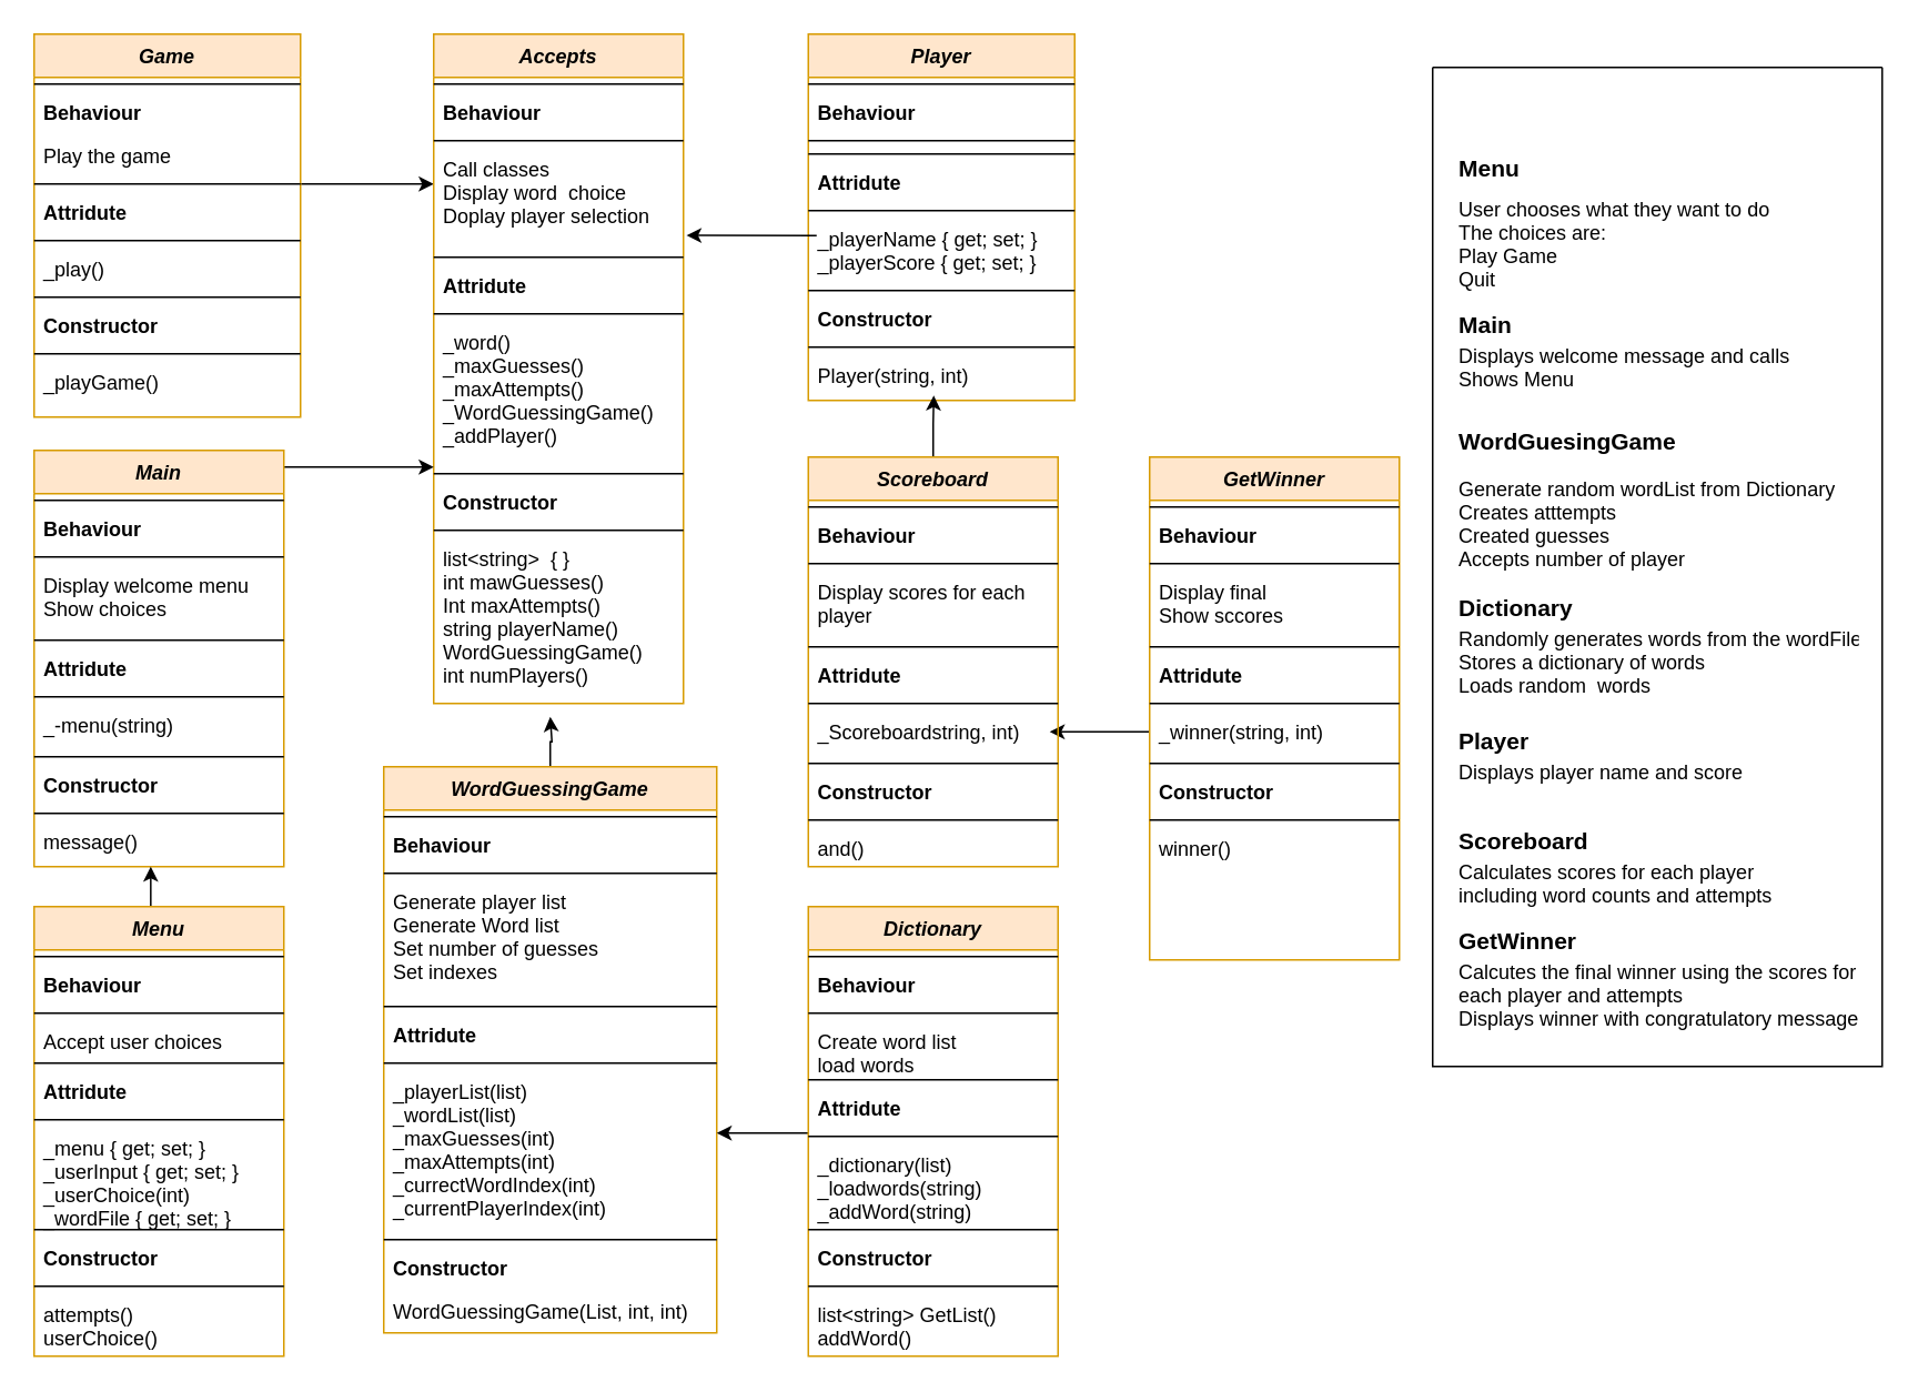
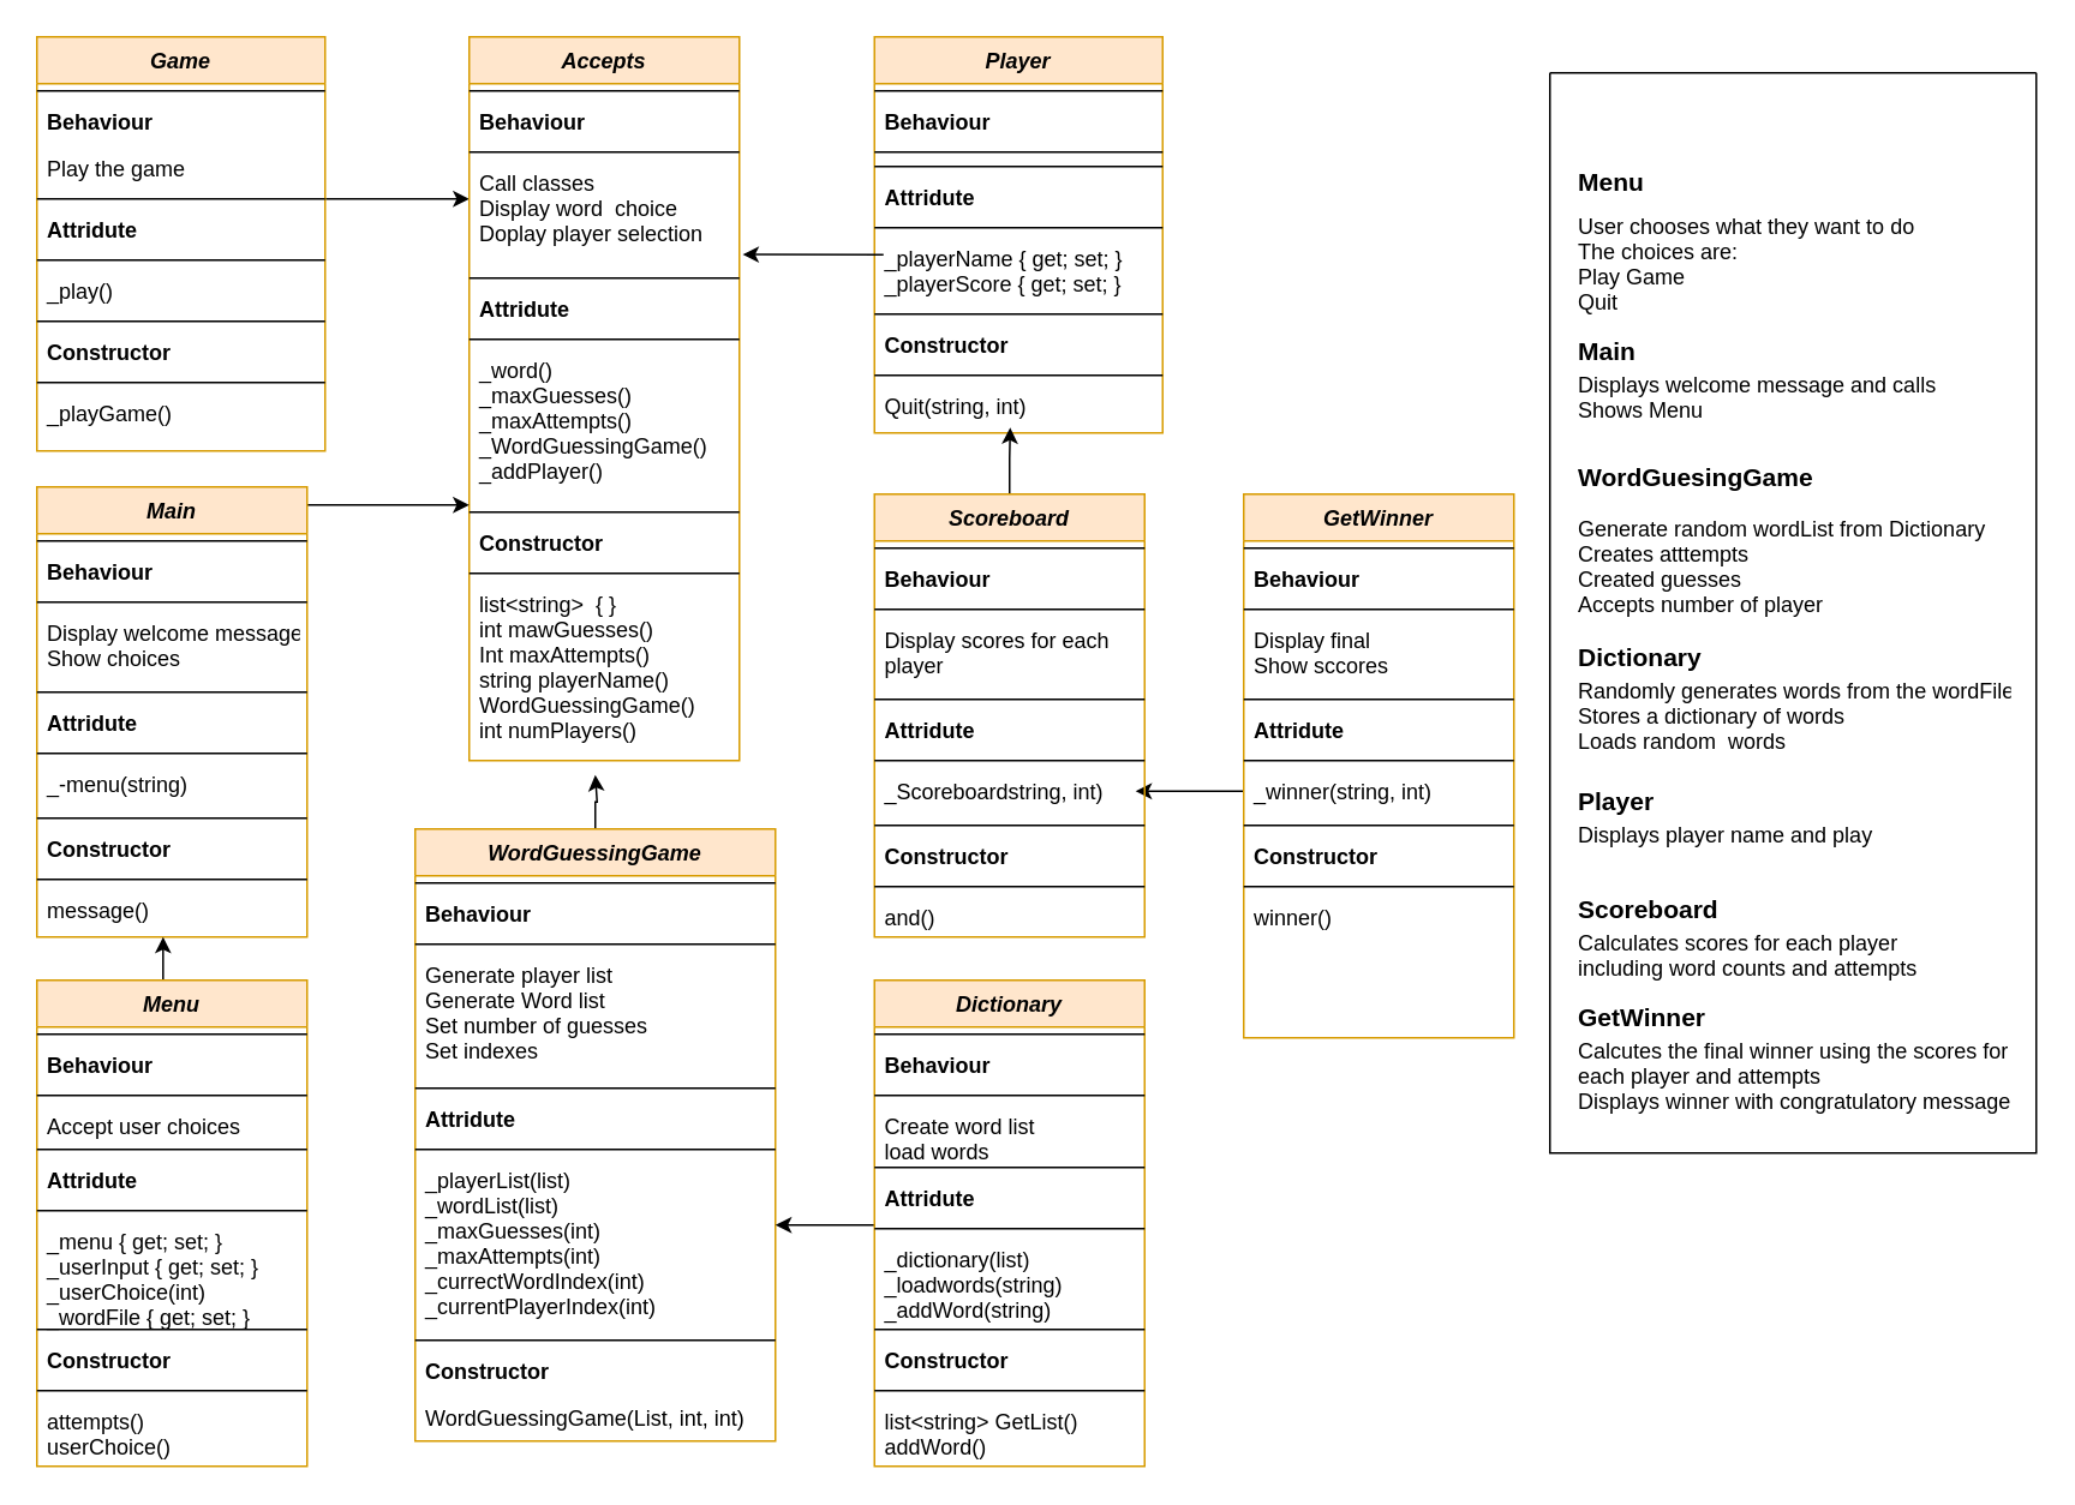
- <mxCell id="39" value="Player(string, int)" style="text;align=left;verticalAlign=top;spacingLeft=4;spacingRight=4;overflow=hidden;rotatable=0;points=[[0,0.5],[1,0.5]];portConstraint=eastwest;rounded=0;shadow=0;html=0;" parent="28" vertex="1"><mxGeometry y="192" width="160" height="26" as="geometry" /></mxCell>
+ <mxCell id="39" value="Quit(string, int)" style="text;align=left;verticalAlign=top;spacingLeft=4;spacingRight=4;overflow=hidden;rotatable=0;points=[[0,0.5],[1,0.5]];portConstraint=eastwest;rounded=0;shadow=0;html=0;" parent="28" vertex="1"><mxGeometry y="192" width="160" height="26" as="geometry" /></mxCell>
- <mxCell id="86" value="Display welcome menu&#10;Show choices" style="text;align=left;verticalAlign=top;spacingLeft=4;spacingRight=4;overflow=hidden;rotatable=0;points=[[0,0.5],[1,0.5]];portConstraint=eastwest;rounded=0;shadow=0;html=0;" vertex="1" parent="82"><mxGeometry y="68" width="150" height="42" as="geometry" /></mxCell>
+ <mxCell id="86" value="Display welcome message&#10;Show choices" style="text;align=left;verticalAlign=top;spacingLeft=4;spacingRight=4;overflow=hidden;rotatable=0;points=[[0,0.5],[1,0.5]];portConstraint=eastwest;rounded=0;shadow=0;html=0;" vertex="1" parent="82"><mxGeometry y="68" width="150" height="42" as="geometry" /></mxCell>
- <mxCell id="134" value="Displays player name and score" style="text;align=left;verticalAlign=top;spacingLeft=4;spacingRight=4;overflow=hidden;rotatable=0;points=[[0,0.5],[1,0.5]];portConstraint=eastwest;rounded=0;shadow=0;html=0;fontStyle=0;fontSize=12;" vertex="1" parent="124"><mxGeometry x="10" y="410" width="250" height="30" as="geometry" /></mxCell>
+ <mxCell id="134" value="Displays player name and play" style="text;align=left;verticalAlign=top;spacingLeft=4;spacingRight=4;overflow=hidden;rotatable=0;points=[[0,0.5],[1,0.5]];portConstraint=eastwest;rounded=0;shadow=0;html=0;fontStyle=0;fontSize=12;" vertex="1" parent="124"><mxGeometry x="10" y="410" width="250" height="30" as="geometry" /></mxCell>
